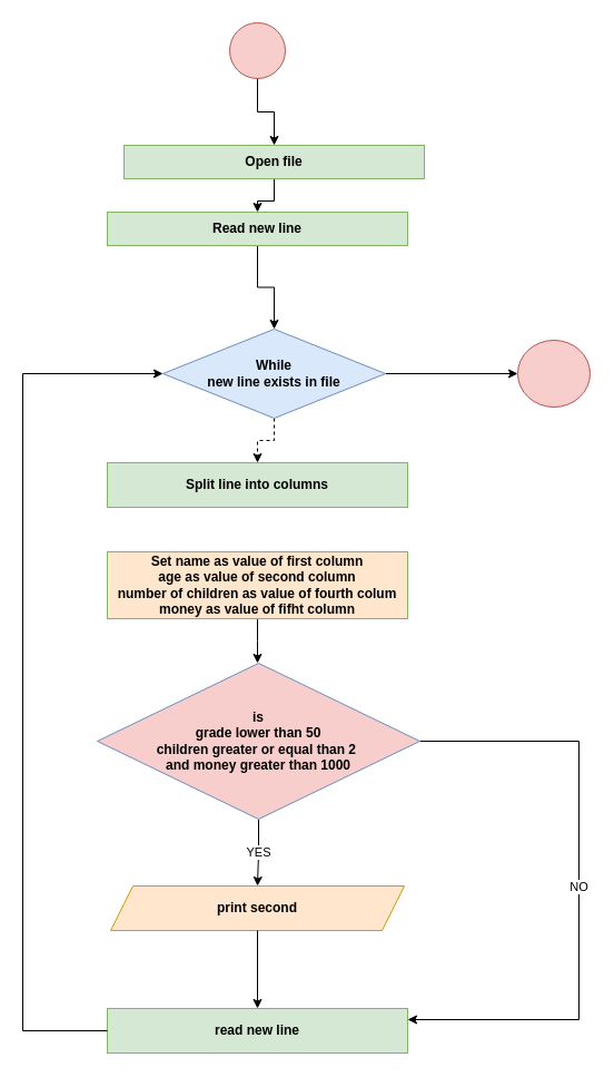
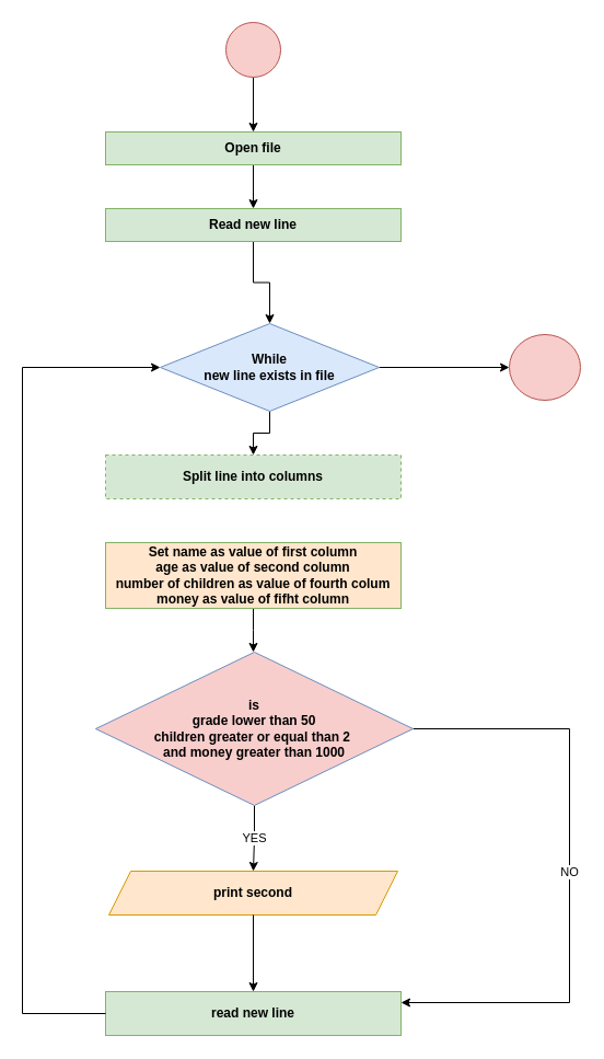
- <mxCell id="12" value="Open file" style="rounded=0;whiteSpace=wrap;html=1;fillColor=#d5e8d4;strokeColor=#82b366;fontStyle=1" parent="1" vertex="1"><mxGeometry x="111" y="130" width="270" height="30" as="geometry" /></mxCell>
+ <mxCell id="12" value="Open file" style="rounded=0;whiteSpace=wrap;html=1;fillColor=#d5e8d4;strokeColor=#82b366;fontStyle=1" parent="1" vertex="1"><mxGeometry x="96" y="120" width="270" height="30" as="geometry" /></mxCell>
- <mxCell id="4" value="" style="edgeStyle=orthogonalEdgeStyle;rounded=0;orthogonalLoop=1;jettySize=auto;html=1;dashed=1;" parent="1" source="6" target="7" edge="1"><mxGeometry relative="1" as="geometry" /></mxCell>
+ <mxCell id="4" value="" style="edgeStyle=orthogonalEdgeStyle;rounded=0;orthogonalLoop=1;jettySize=auto;html=1;" parent="1" source="6" target="7" edge="1"><mxGeometry relative="1" as="geometry" /></mxCell>
- <mxCell id="7" value="Split line into columns" style="rounded=0;whiteSpace=wrap;html=1;fillColor=#d5e8d4;strokeColor=#82b366;fontStyle=1" parent="1" vertex="1"><mxGeometry x="96" y="415" width="270" height="40" as="geometry" /></mxCell>
+ <mxCell id="7" value="Split line into columns" style="rounded=0;whiteSpace=wrap;html=1;fillColor=#d5e8d4;strokeColor=#82b366;fontStyle=1;dashed=1;" parent="1" vertex="1"><mxGeometry x="96" y="415" width="270" height="40" as="geometry" /></mxCell>
